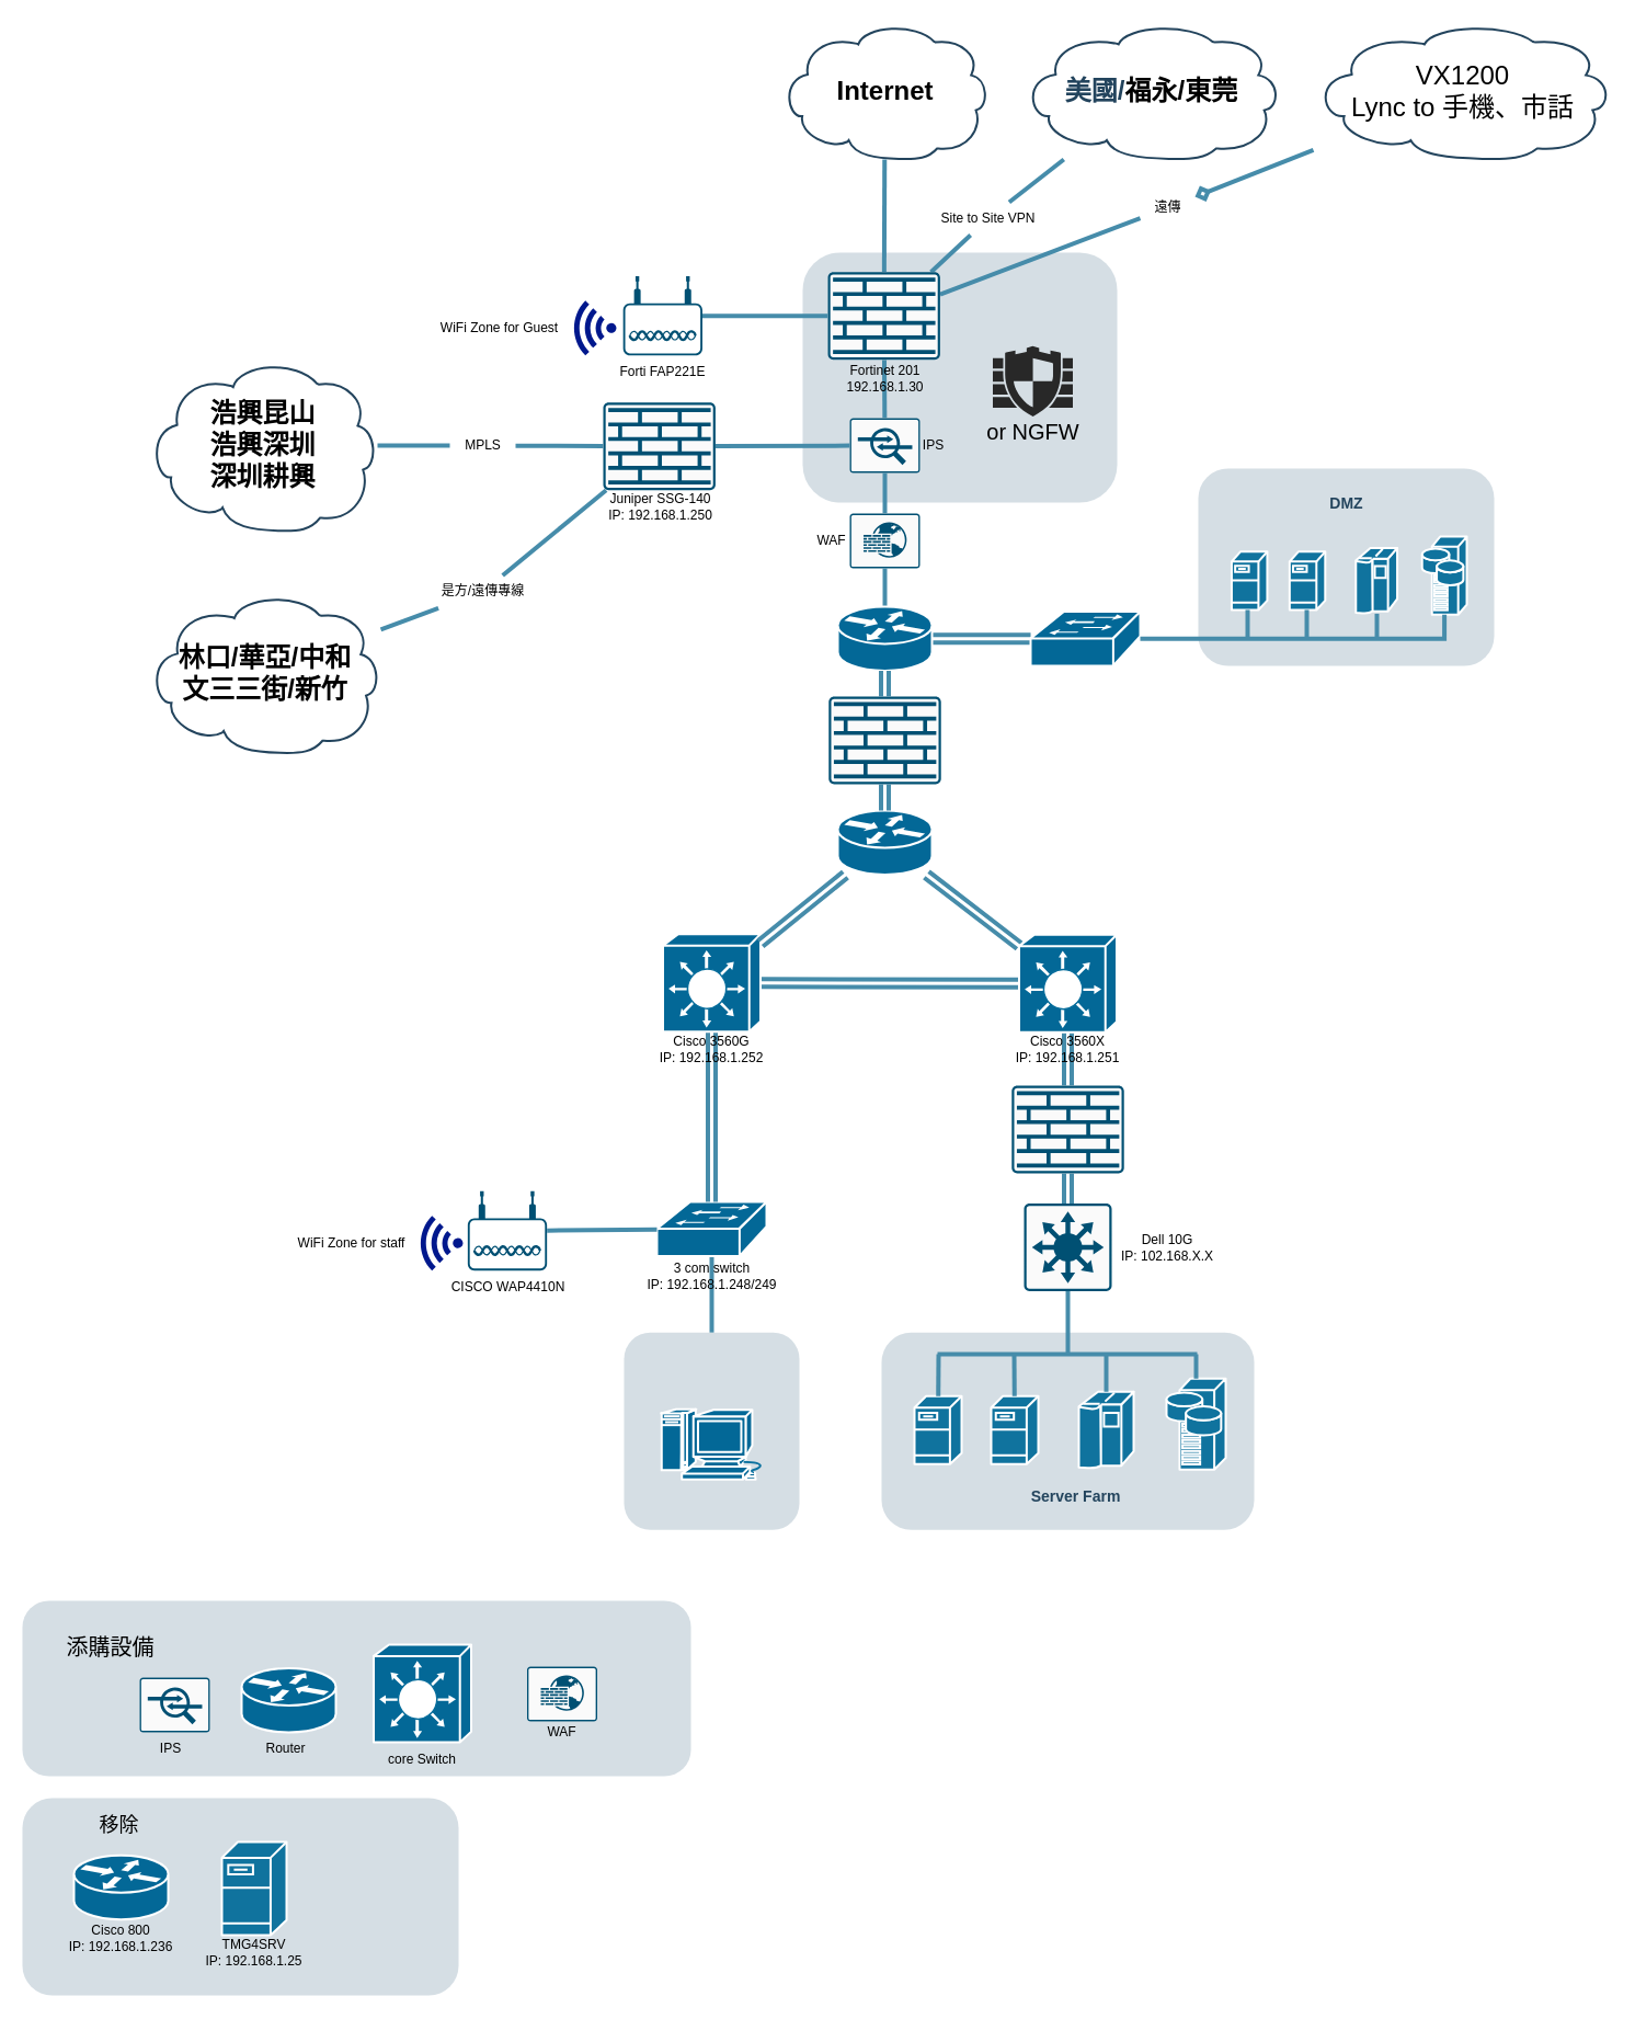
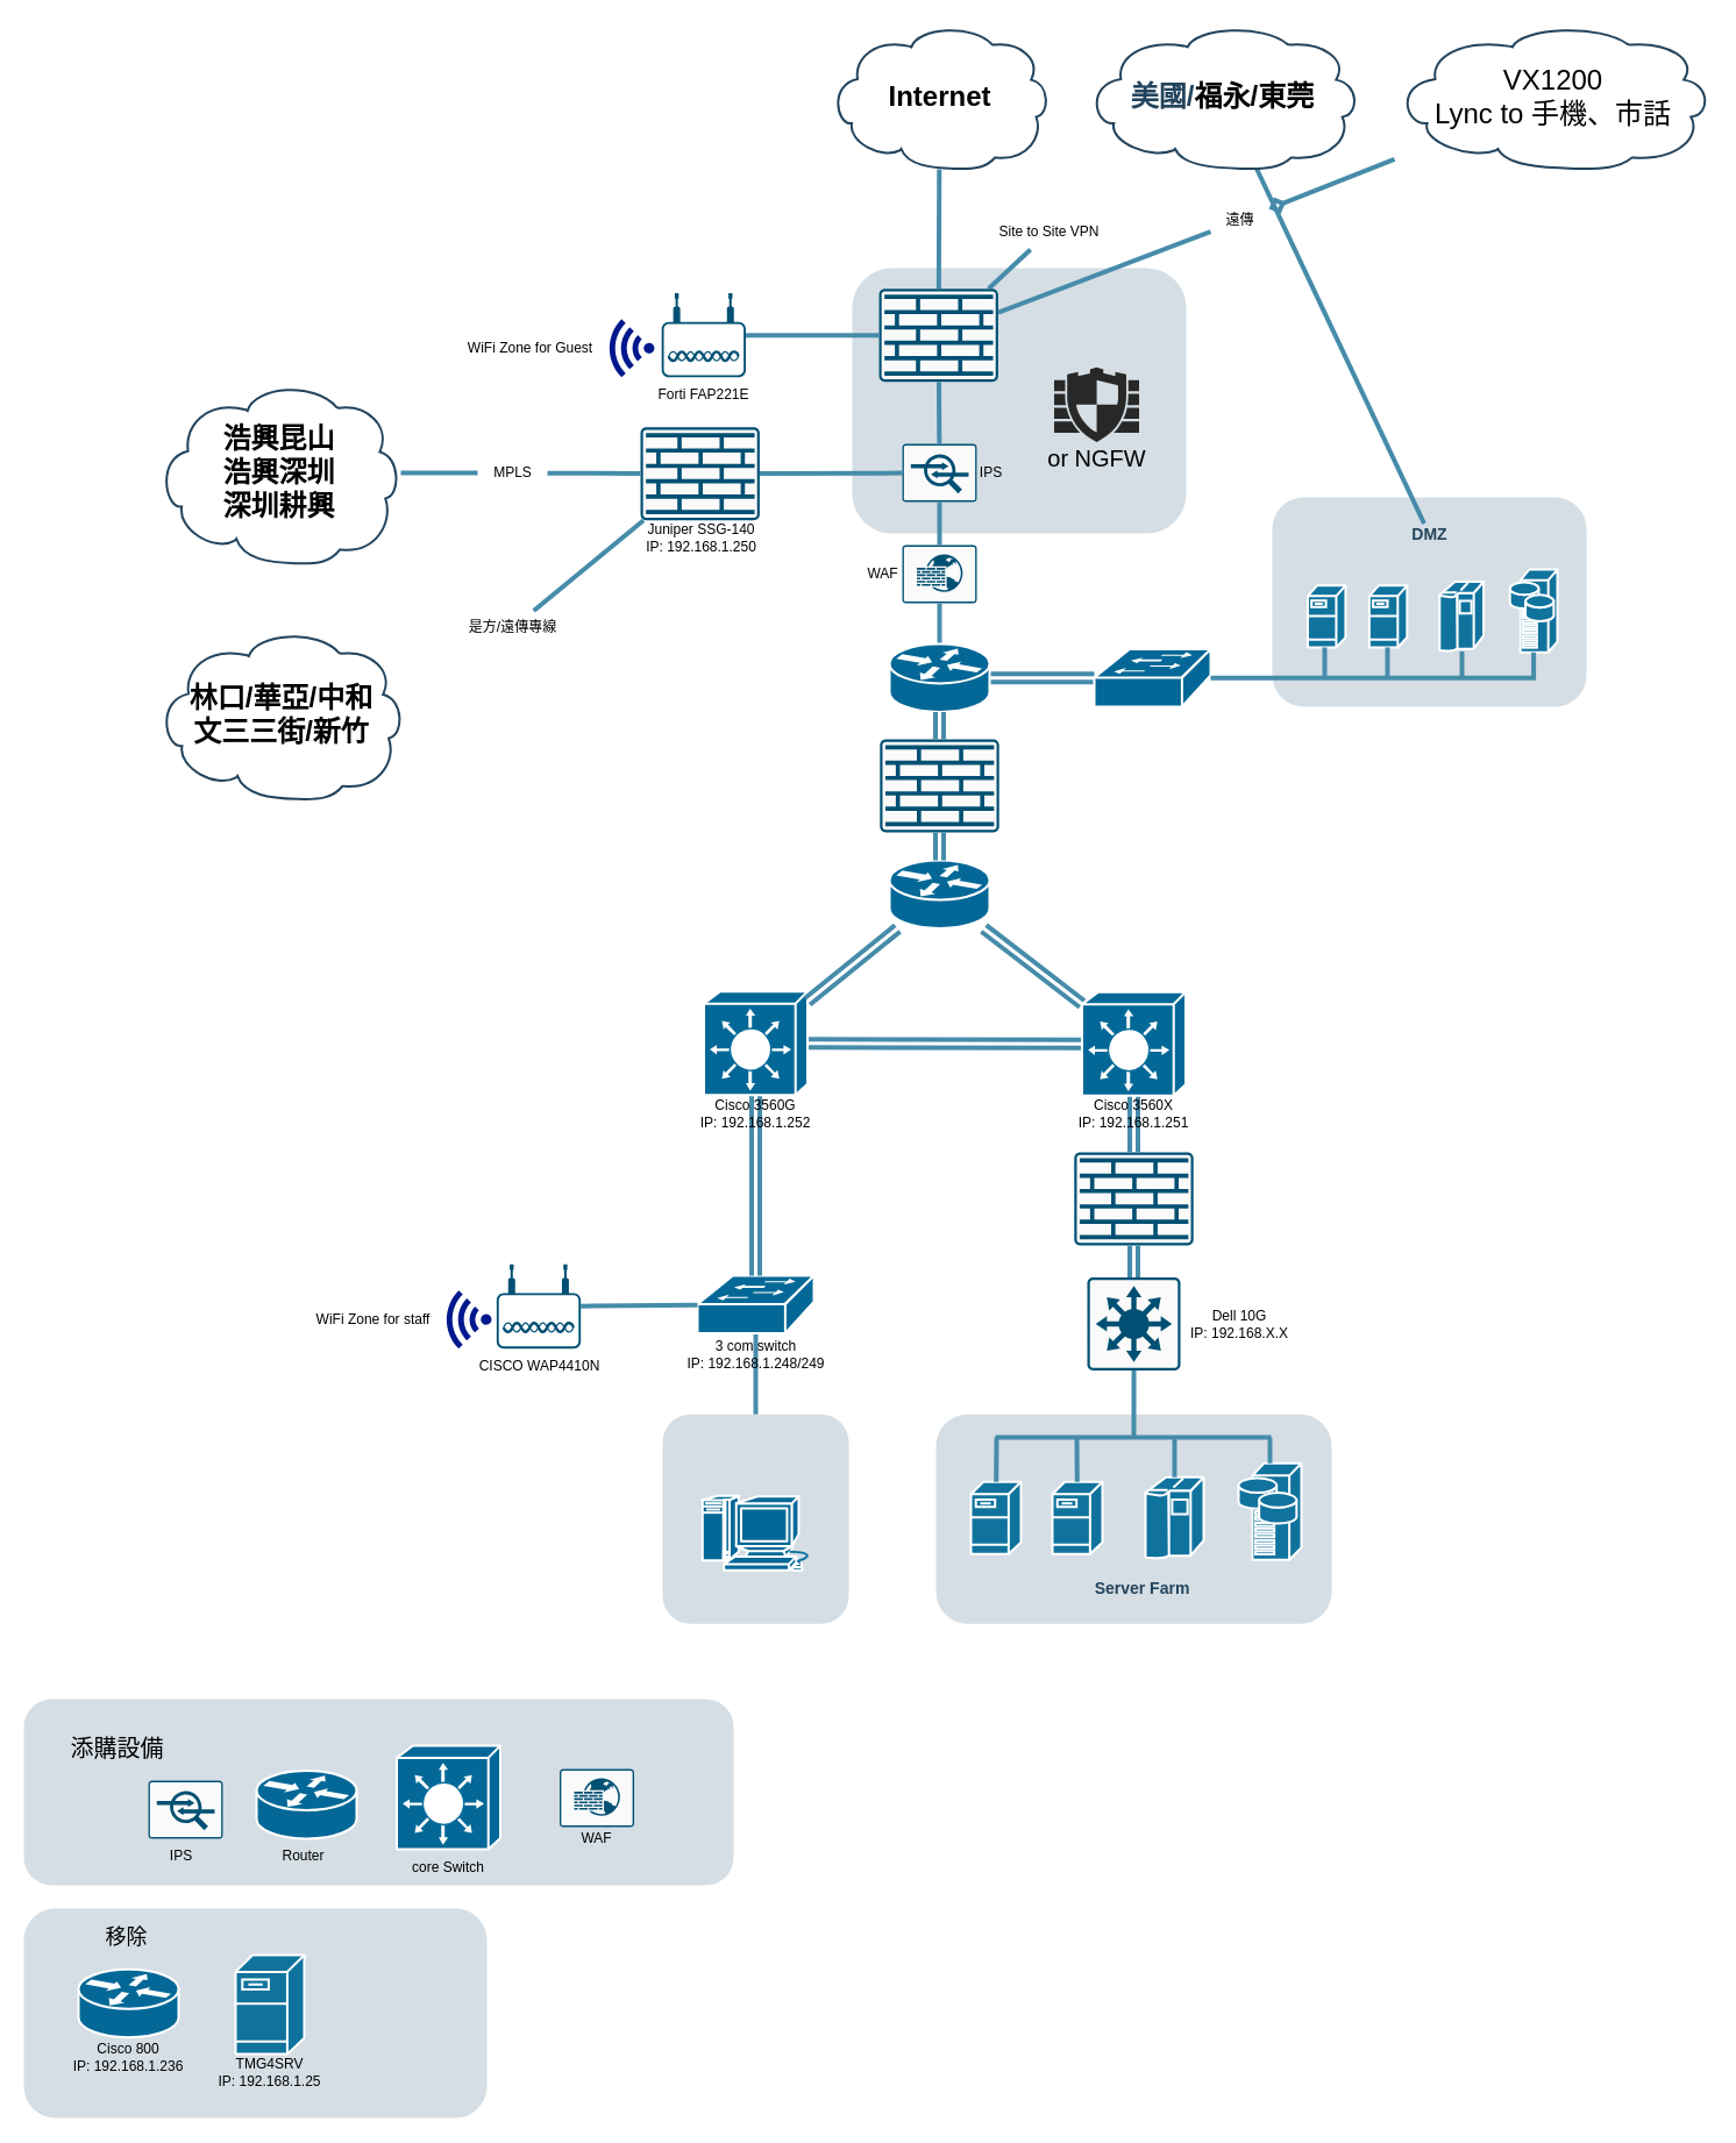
- <mxCell id="62" value="" style="rounded=1;orthogonalLoop=1;jettySize=auto;html=1;strokeColor=#468CAA;strokeWidth=4;endArrow=none;endFill=0;" parent="1" source="72" target="63" edge="1"><mxGeometry relative="1" as="geometry"><mxPoint x="1301.429" y="191.5" as="sourcePoint" /><mxPoint x="334" y="873.25" as="targetPoint" /></mxGeometry></mxCell>
+ <mxCell id="62" value="" style="rounded=1;orthogonalLoop=1;jettySize=auto;html=1;strokeColor=#468CAA;strokeWidth=4;endArrow=none;endFill=0;" parent="1" source="72" target="4" edge="1"><mxGeometry relative="1" as="geometry"><mxPoint x="1301.429" y="191.5" as="sourcePoint" /><mxPoint x="334" y="873.25" as="targetPoint" /></mxGeometry></mxCell>
- <mxCell id="42" value="Fortinet 201&lt;br&gt;192.168.1.30" style="text;html=1;strokeColor=none;fillColor=none;align=center;verticalAlign=middle;whiteSpace=wrap;rounded=0;" parent="40" vertex="1"><mxGeometry y="82" width="105" height="30" as="geometry" /></mxCell>
- <mxCell id="19" style="rounded=1;orthogonalLoop=1;jettySize=auto;html=1;strokeColor=#468CAA;strokeWidth=4;endArrow=none;endFill=0;elbow=vertical;" parent="1" source="47" target="18" edge="1"><mxGeometry relative="1" as="geometry"><mxPoint x="802.73" y="662.25" as="sourcePoint" /><mxPoint x="362.2" y="417.75" as="targetPoint" /></mxGeometry></mxCell>
- <mxCell id="105" value="Dell 10G&lt;br&gt;IP: 102.168.X.X" style="text;html=1;strokeColor=none;fillColor=none;align=center;verticalAlign=middle;whiteSpace=wrap;rounded=0;" parent="1" vertex="1"><mxGeometry x="972.188" y="1122.5" width="185.625" height="30" as="geometry" /></mxCell>
+ <mxCell id="105" value="Dell 10G&lt;br&gt;IP: 192.168.X.X" style="text;html=1;strokeColor=none;fillColor=none;align=center;verticalAlign=middle;whiteSpace=wrap;rounded=0;" parent="1" vertex="1"><mxGeometry x="972.188" y="1122.5" width="185.625" height="30" as="geometry" /></mxCell>
